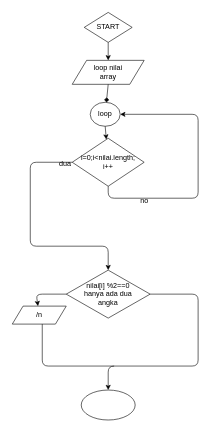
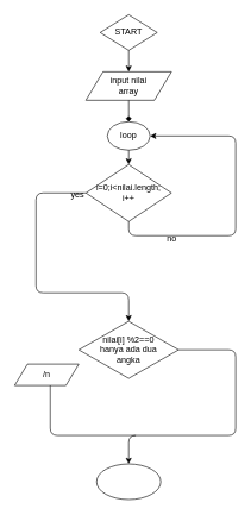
- <mxCell id="4" value="loop nilai&lt;br&gt;array" style="shape=parallelogram;perimeter=parallelogramPerimeter;whiteSpace=wrap;html=1;" vertex="1" parent="1"><mxGeometry x="120" y="100" width="120" height="40" as="geometry" /></mxCell>
+ <mxCell id="4" value="input nilai&lt;br&gt;array" style="shape=parallelogram;perimeter=parallelogramPerimeter;whiteSpace=wrap;html=1;" vertex="1" parent="1"><mxGeometry x="120" y="100" width="120" height="40" as="geometry" /></mxCell>
- <mxCell id="6" value="loop" style="ellipse;whiteSpace=wrap;html=1;" vertex="1" parent="1"><mxGeometry x="150" y="170" width="50" height="40" as="geometry" /></mxCell>
+ <mxCell id="6" value="loop" style="ellipse;whiteSpace=wrap;html=1;" vertex="1" parent="1"><mxGeometry x="150" y="170" width="60" height="40" as="geometry" /></mxCell>
- <mxCell id="17" value="dua" style="text;html=1;align=center;verticalAlign=middle;resizable=0;points=[];autosize=1;" vertex="1" parent="1"><mxGeometry x="93" y="262" width="30" height="20" as="geometry" /></mxCell>
+ <mxCell id="17" value="yes" style="text;html=1;align=center;verticalAlign=middle;resizable=0;points=[];autosize=1;" vertex="1" parent="1"><mxGeometry x="93" y="262" width="30" height="20" as="geometry" /></mxCell>
- <mxCell id="14" value="" style="endArrow=classic;html=1;exitX=0;exitY=0.5;exitDx=0;exitDy=0;" edge="1" parent="1" source="12" target="15"><mxGeometry width="50" height="50" relative="1" as="geometry"><mxPoint x="10" y="510" as="sourcePoint" /><mxPoint x="60" y="530" as="targetPoint" /><Array as="points"><mxPoint x="60" y="490" /></Array></mxGeometry></mxCell>
